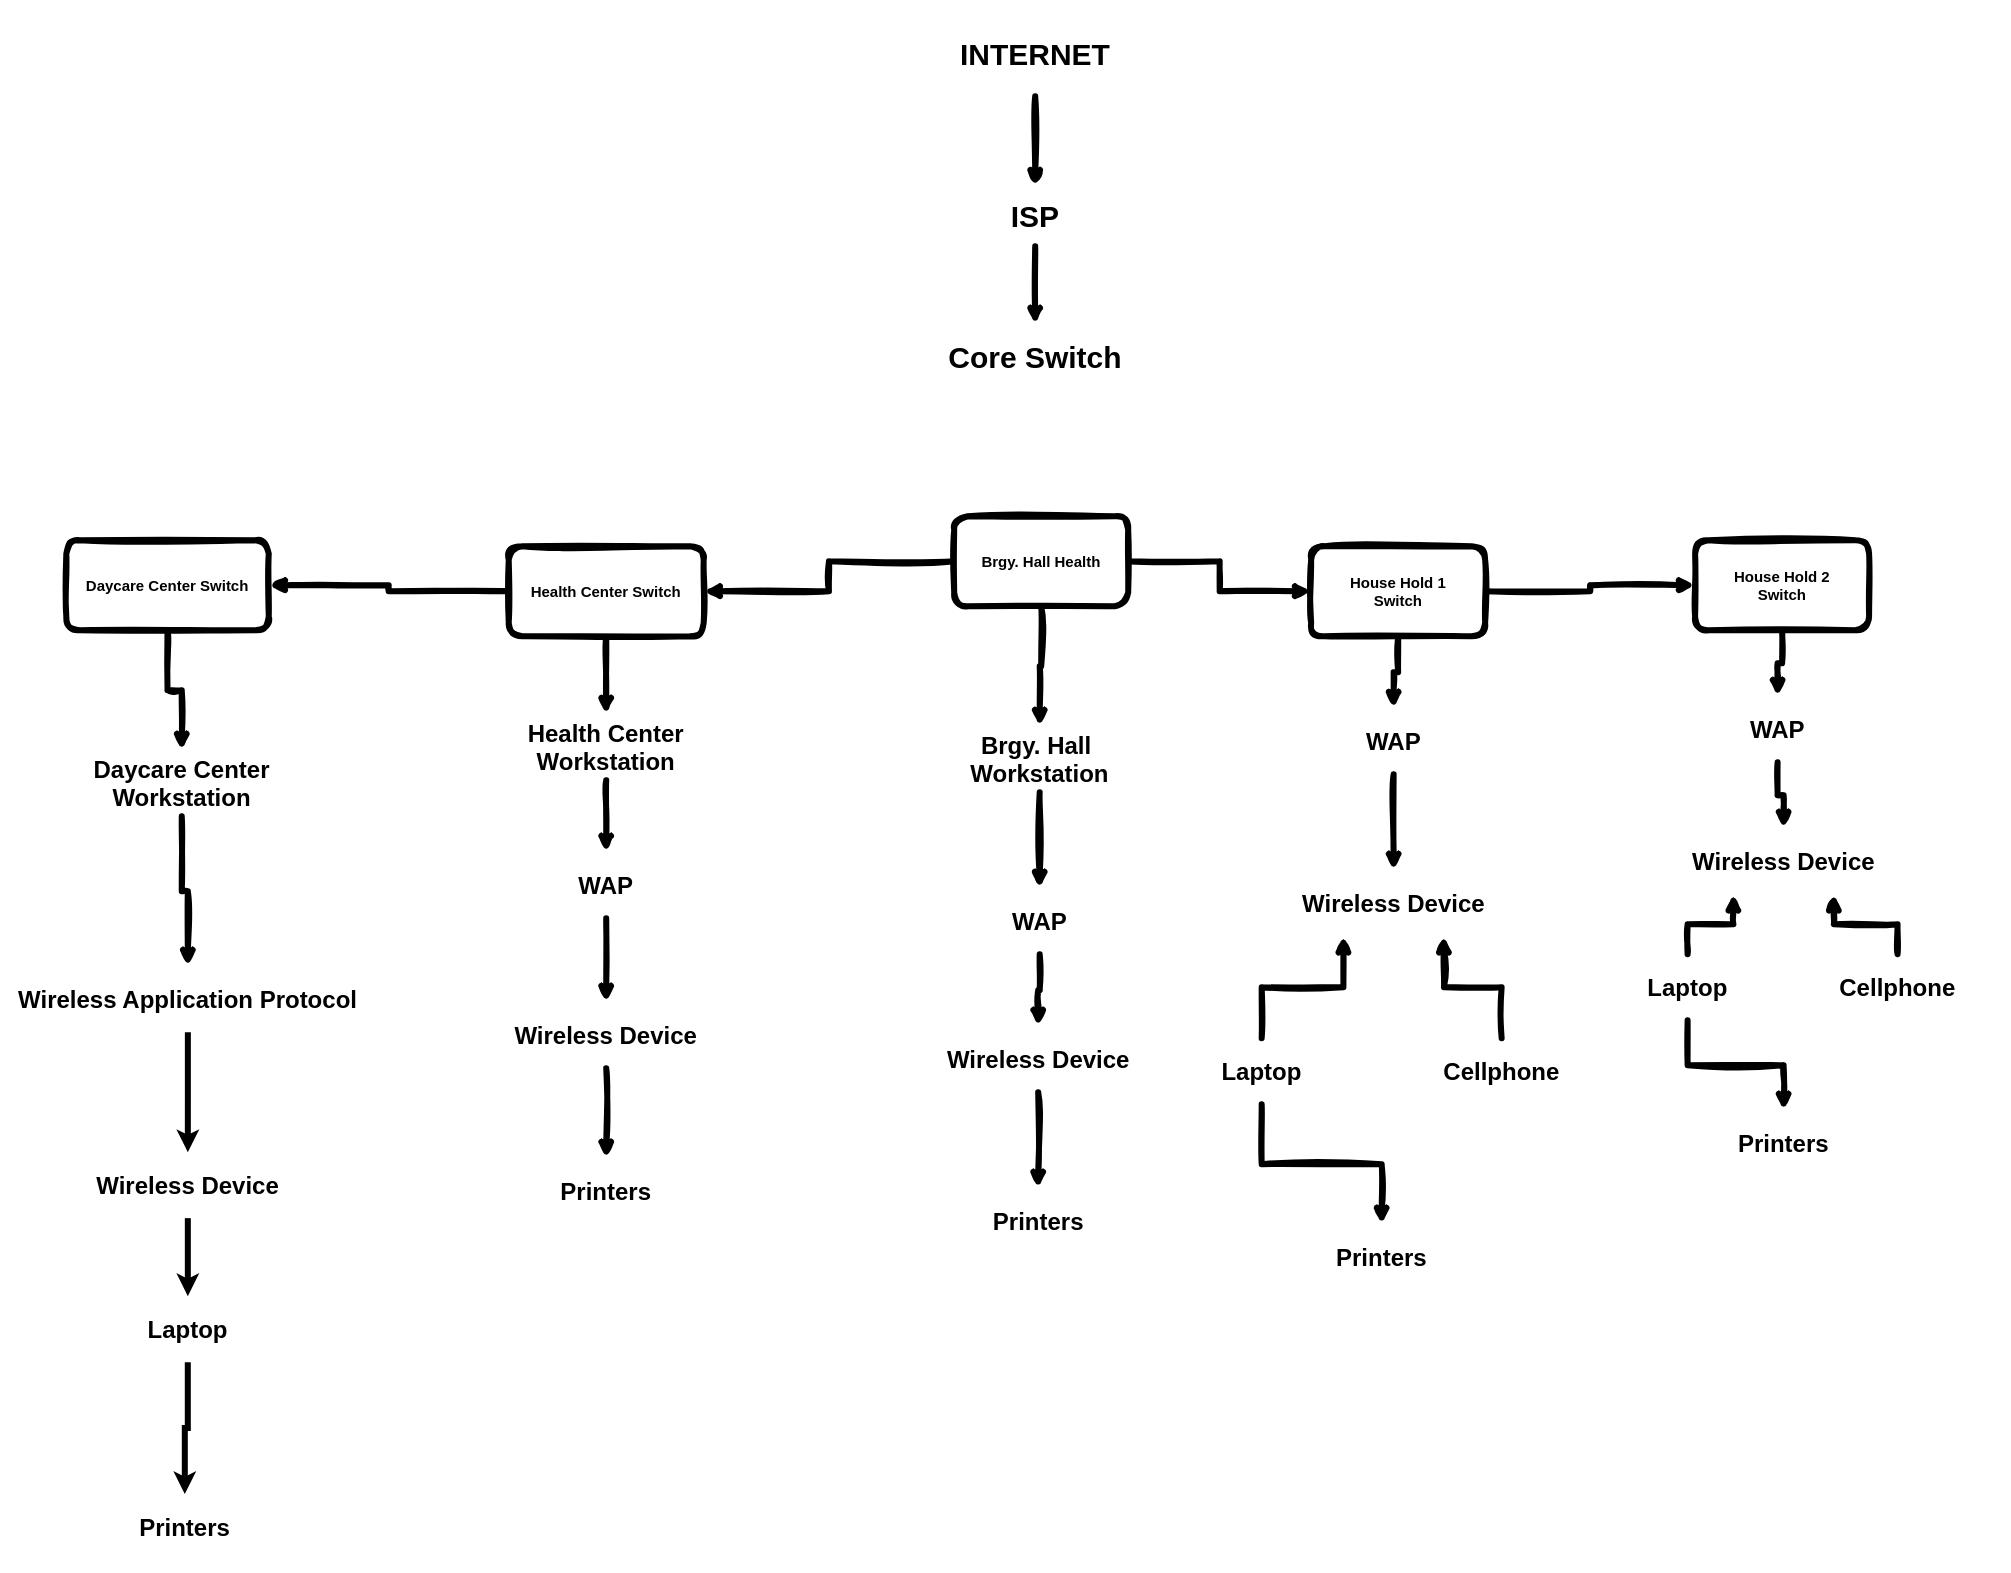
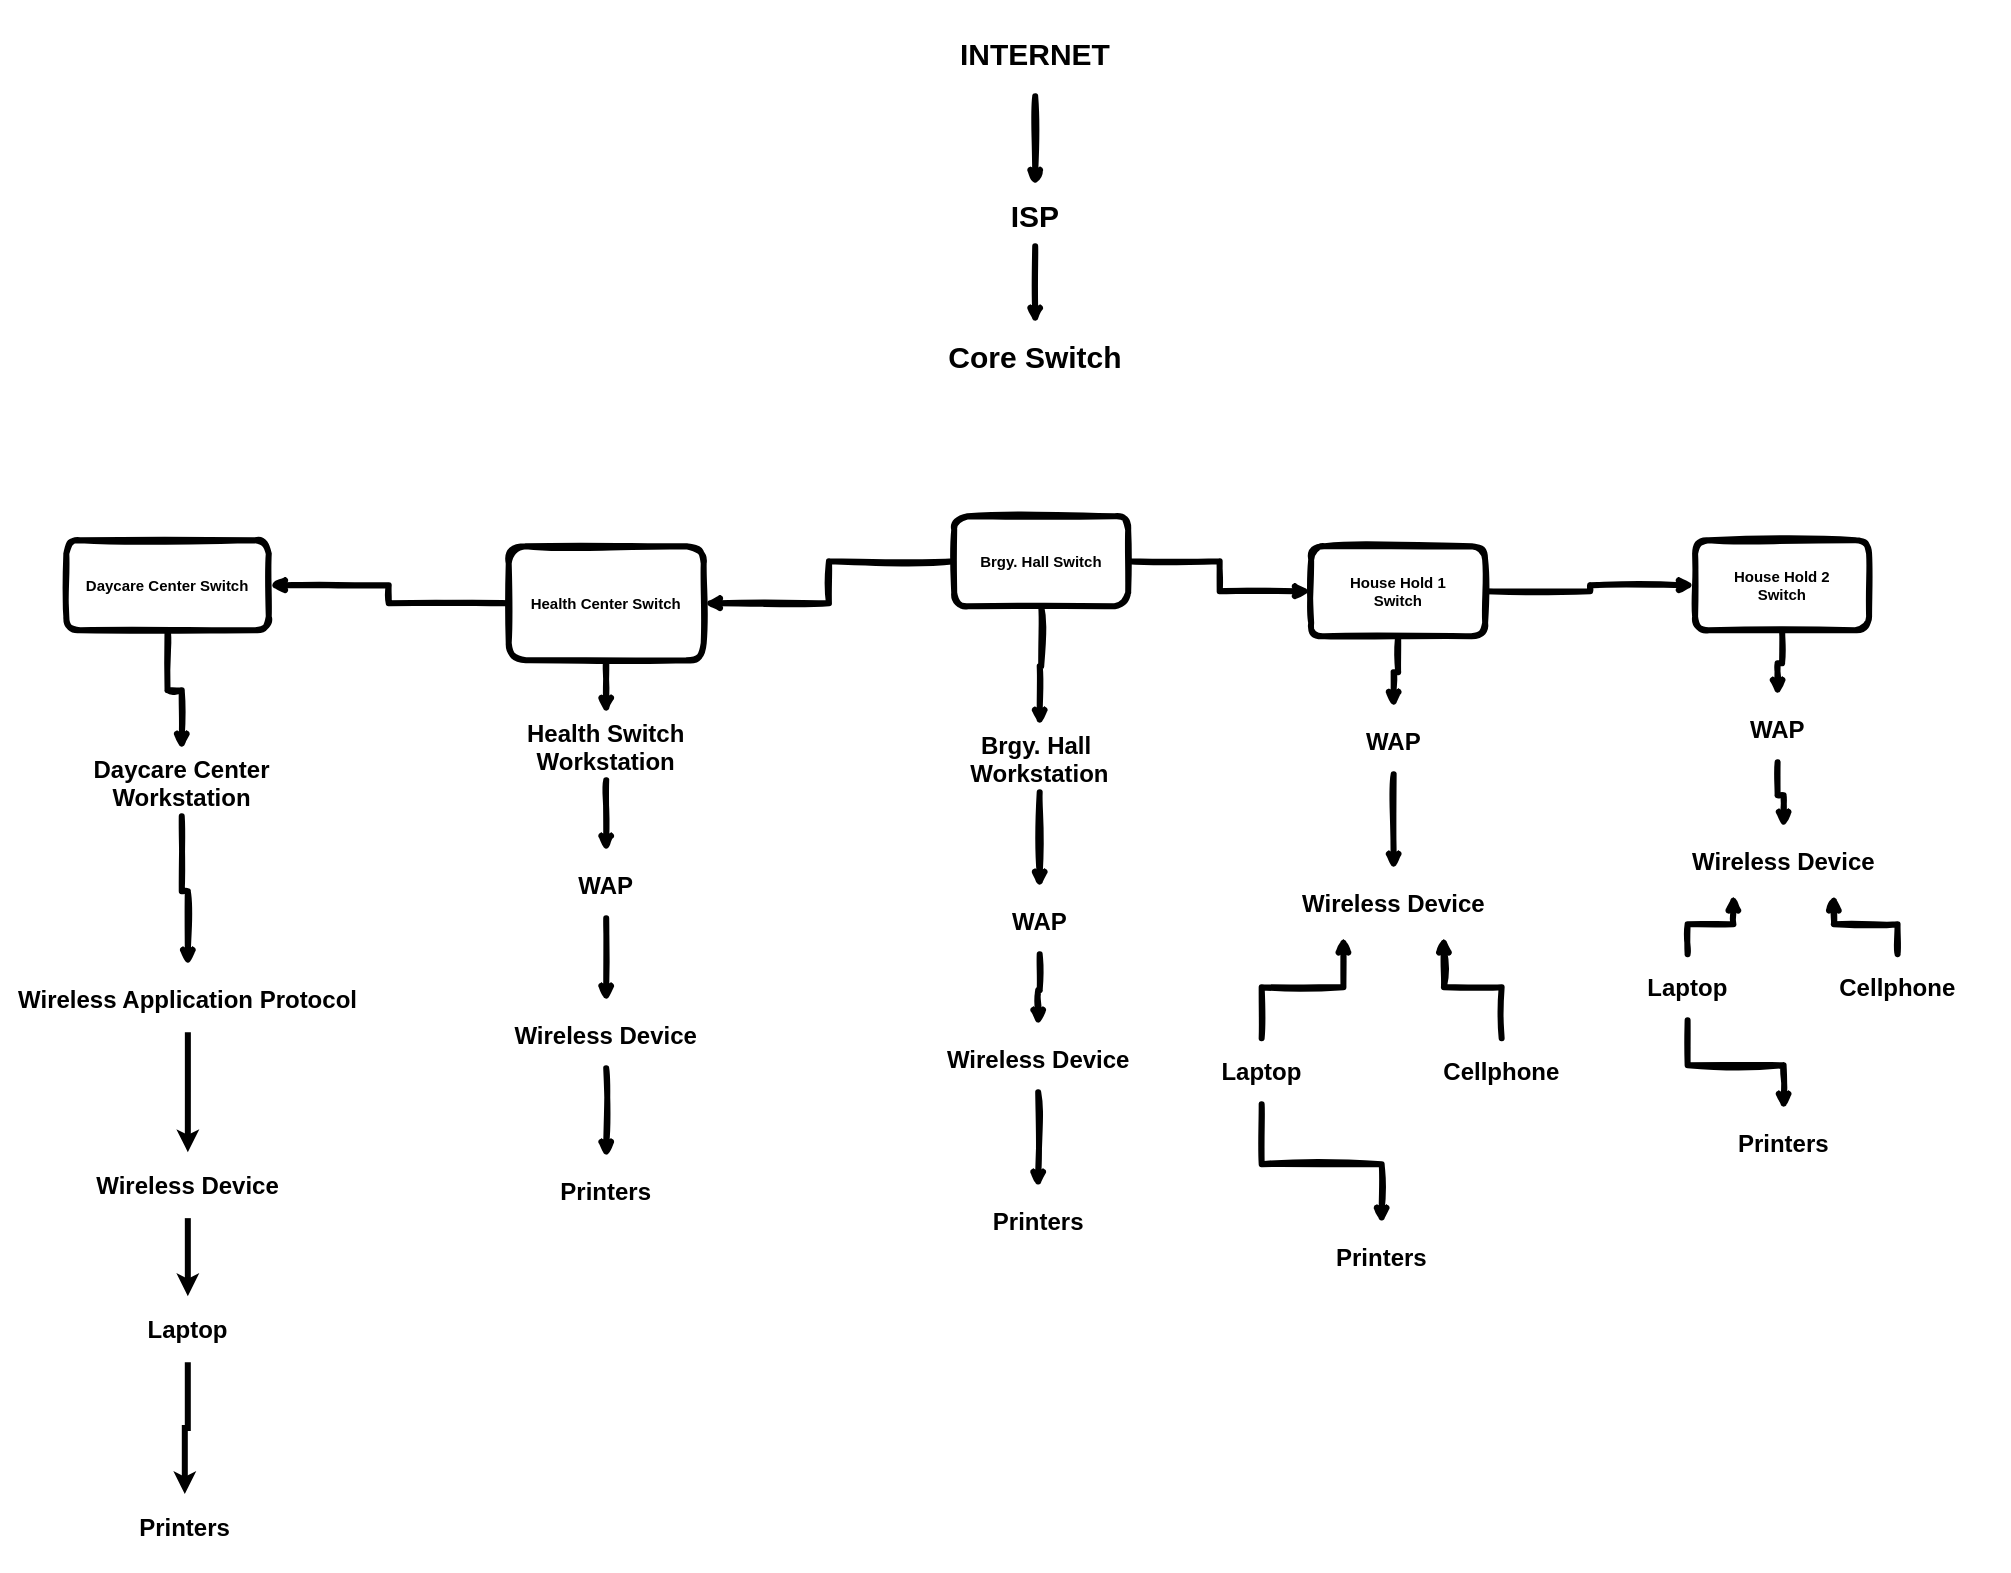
- <mxCell id="13" value="&lt;font style=&quot;font-size: 25px;&quot;&gt;&lt;span&gt;Brgy. Hall Health&lt;/span&gt;&lt;/font&gt;" style="rounded=1;whiteSpace=wrap;html=1;strokeWidth=10;fontStyle=1;sketch=1;curveFitting=1;jiggle=2;" parent="1" vertex="1"><mxGeometry x="1590" y="860" width="290" height="150" as="geometry" /></mxCell>
+ <mxCell id="13" value="&lt;font style=&quot;font-size: 25px;&quot;&gt;&lt;span&gt;Brgy. Hall Switch&lt;/span&gt;&lt;/font&gt;" style="rounded=1;whiteSpace=wrap;html=1;strokeWidth=10;fontStyle=1;sketch=1;curveFitting=1;jiggle=2;" parent="1" vertex="1"><mxGeometry x="1590" y="860" width="290" height="150" as="geometry" /></mxCell>
- <mxCell id="6" value="&lt;font style=&quot;font-size: 25px;&quot;&gt;&lt;span&gt;Health Center Switch&lt;/span&gt;&lt;/font&gt;" style="rounded=1;whiteSpace=wrap;html=1;strokeWidth=10;fontStyle=1;sketch=1;curveFitting=1;jiggle=2;" parent="1" vertex="1"><mxGeometry x="847.43" y="910" width="325" height="150" as="geometry" /></mxCell>
+ <mxCell id="6" value="&lt;font style=&quot;font-size: 25px;&quot;&gt;&lt;span&gt;Health Center Switch&lt;/span&gt;&lt;/font&gt;" style="rounded=1;whiteSpace=wrap;html=1;strokeWidth=10;fontStyle=1;sketch=1;curveFitting=1;jiggle=2;" parent="1" vertex="1"><mxGeometry x="847.43" y="910" width="325" height="190" as="geometry" /></mxCell>
- <mxCell id="31" value="&lt;font style=&quot;font-size: 40px;&quot;&gt;Health Center Workstation&lt;/font&gt;" style="text;strokeColor=none;align=center;fillColor=none;html=1;verticalAlign=middle;whiteSpace=wrap;rounded=0;fontStyle=1;strokeWidth=10;sketch=1;curveFitting=1;jiggle=2;" parent="1" vertex="1"><mxGeometry x="842.43" y="1190" width="335" height="110" as="geometry" /></mxCell>
+ <mxCell id="31" value="&lt;font style=&quot;font-size: 40px;&quot;&gt;Health Switch Workstation&lt;/font&gt;" style="text;strokeColor=none;align=center;fillColor=none;html=1;verticalAlign=middle;whiteSpace=wrap;rounded=0;fontStyle=1;strokeWidth=10;sketch=1;curveFitting=1;jiggle=2;" parent="1" vertex="1"><mxGeometry x="842.43" y="1190" width="335" height="110" as="geometry" /></mxCell>
